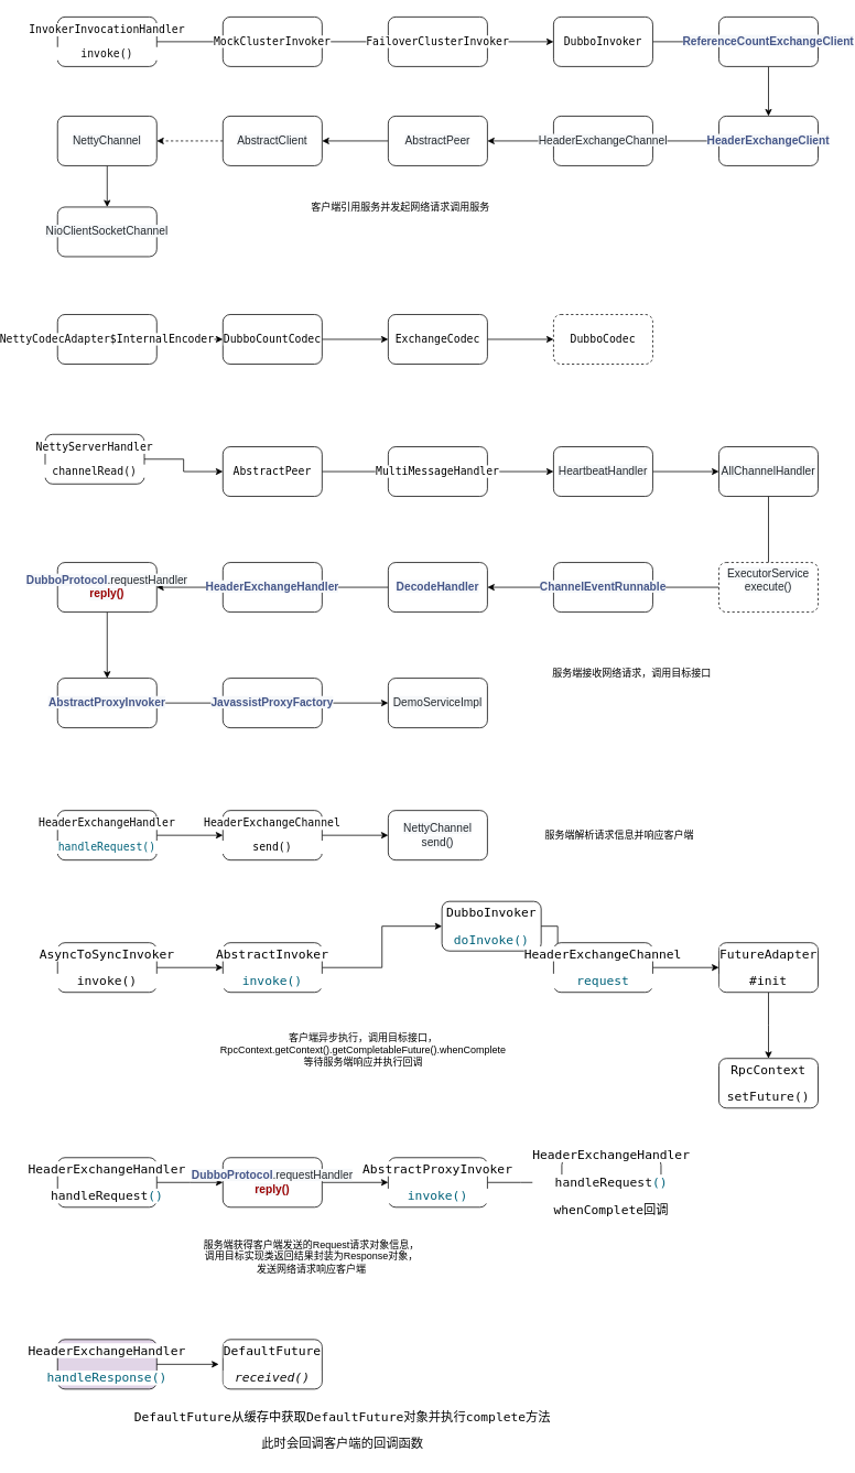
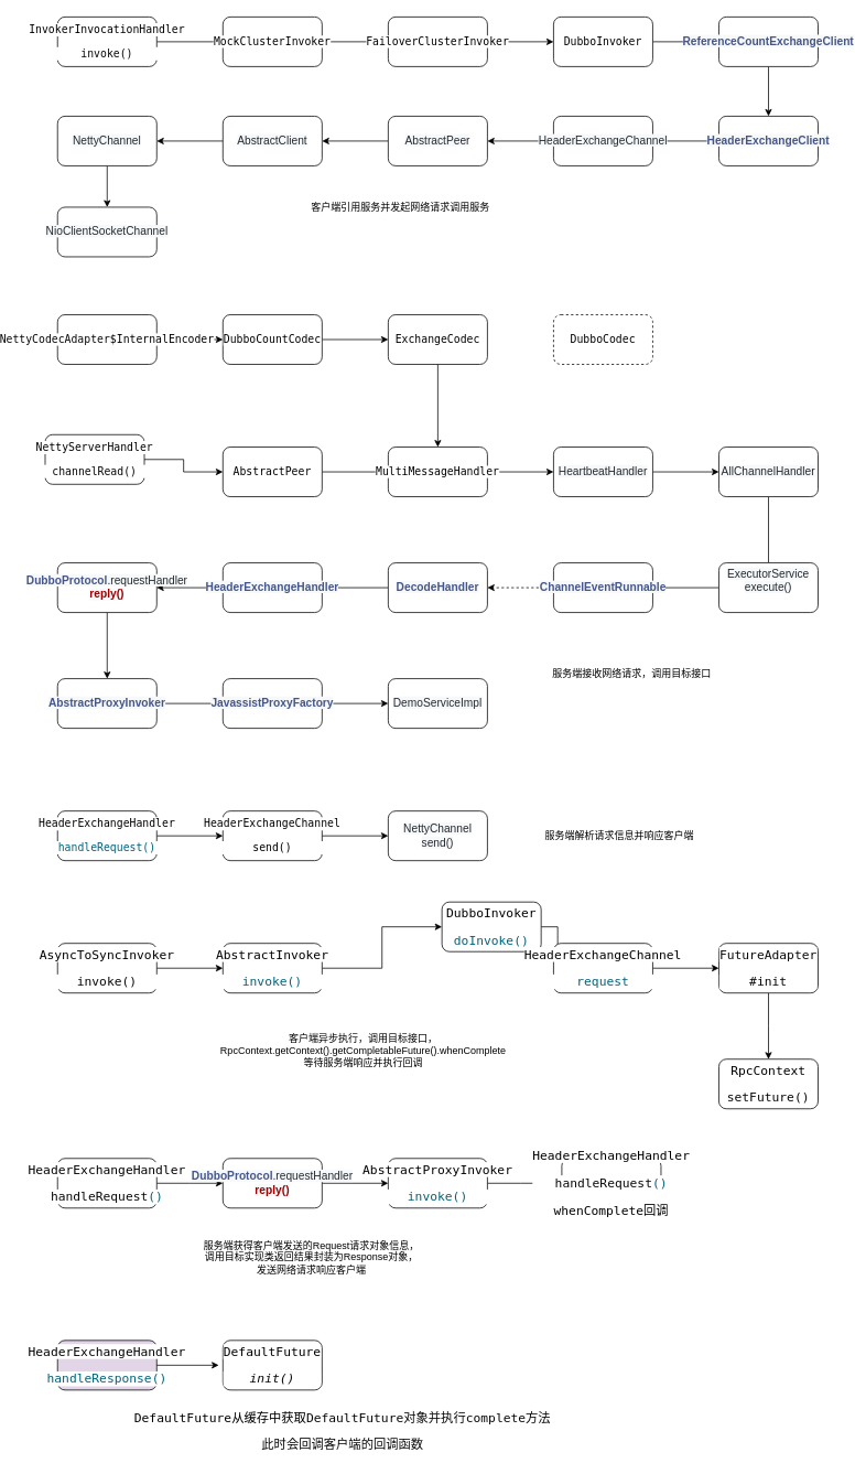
- <mxCell id="18" value="" style="edgeStyle=orthogonalEdgeStyle;rounded=0;orthogonalLoop=1;jettySize=auto;html=1;dashed=1;" edge="1" parent="1" source="19" target="21"><mxGeometry relative="1" as="geometry" /></mxCell>
+ <mxCell id="18" value="" style="edgeStyle=orthogonalEdgeStyle;rounded=0;orthogonalLoop=1;jettySize=auto;html=1;" edge="1" parent="1" source="19" target="21"><mxGeometry relative="1" as="geometry" /></mxCell>
- <mxCell id="27" value="" style="edgeStyle=orthogonalEdgeStyle;rounded=0;orthogonalLoop=1;jettySize=auto;html=1;" edge="1" parent="1" source="28" target="29"><mxGeometry relative="1" as="geometry" /></mxCell>
+ <mxCell id="27" value="" style="edgeStyle=orthogonalEdgeStyle;rounded=0;orthogonalLoop=1;jettySize=auto;html=1;" edge="1" parent="1" source="28" target="35"><mxGeometry relative="1" as="geometry" /></mxCell>
- <mxCell id="42" value="" style="edgeStyle=orthogonalEdgeStyle;rounded=0;orthogonalLoop=1;jettySize=auto;html=1;" edge="1" parent="1" source="43" target="45"><mxGeometry relative="1" as="geometry" /></mxCell>
+ <mxCell id="42" value="" style="edgeStyle=orthogonalEdgeStyle;rounded=0;orthogonalLoop=1;jettySize=auto;html=1;dashed=1;" edge="1" parent="1" source="43" target="45"><mxGeometry relative="1" as="geometry" /></mxCell>
- <mxCell id="41" value="&lt;span style=&quot;color: rgb(36 , 41 , 46) ; font-family: , &amp;#34;consolas&amp;#34; , &amp;#34;liberation mono&amp;#34; , &amp;#34;menlo&amp;#34; , &amp;#34;courier&amp;#34; , monospace ; font-size: 13.6px ; background-color: rgb(246 , 248 , 250)&quot;&gt;ExecutorService&lt;br&gt;&lt;/span&gt;&lt;span style=&quot;color: rgb(36 , 41 , 46) ; font-family: , &amp;#34;consolas&amp;#34; , &amp;#34;liberation mono&amp;#34; , &amp;#34;menlo&amp;#34; , &amp;#34;courier&amp;#34; , monospace ; font-size: 13.6px ; background-color: rgb(246 , 248 , 250)&quot;&gt;execute()&lt;/span&gt;&lt;span style=&quot;color: rgb(36 , 41 , 46) ; font-family: , &amp;#34;consolas&amp;#34; , &amp;#34;liberation mono&amp;#34; , &amp;#34;menlo&amp;#34; , &amp;#34;courier&amp;#34; , monospace ; font-size: 13.6px ; background-color: rgb(246 , 248 , 250)&quot;&gt;&lt;br&gt;&lt;br&gt;&lt;/span&gt;" style="whiteSpace=wrap;html=1;rounded=1;dashed=1;" vertex="1" parent="1"><mxGeometry x="835" y="680" width="120" height="60" as="geometry" /></mxCell>
+ <mxCell id="41" value="&lt;span style=&quot;color: rgb(36 , 41 , 46) ; font-family: , &amp;#34;consolas&amp;#34; , &amp;#34;liberation mono&amp;#34; , &amp;#34;menlo&amp;#34; , &amp;#34;courier&amp;#34; , monospace ; font-size: 13.6px ; background-color: rgb(246 , 248 , 250)&quot;&gt;ExecutorService&lt;br&gt;&lt;/span&gt;&lt;span style=&quot;color: rgb(36 , 41 , 46) ; font-family: , &amp;#34;consolas&amp;#34; , &amp;#34;liberation mono&amp;#34; , &amp;#34;menlo&amp;#34; , &amp;#34;courier&amp;#34; , monospace ; font-size: 13.6px ; background-color: rgb(246 , 248 , 250)&quot;&gt;execute()&lt;/span&gt;&lt;span style=&quot;color: rgb(36 , 41 , 46) ; font-family: , &amp;#34;consolas&amp;#34; , &amp;#34;liberation mono&amp;#34; , &amp;#34;menlo&amp;#34; , &amp;#34;courier&amp;#34; , monospace ; font-size: 13.6px ; background-color: rgb(246 , 248 , 250)&quot;&gt;&lt;br&gt;&lt;br&gt;&lt;/span&gt;" style="whiteSpace=wrap;html=1;rounded=1;" vertex="1" parent="1"><mxGeometry x="835" y="680" width="120" height="60" as="geometry" /></mxCell>
- <mxCell id="74" value="&lt;pre style=&quot;background-color: #ffffff ; color: #080808 ; font-family: &amp;#34;jetbrains mono&amp;#34; , monospace ; font-size: 11.3pt&quot;&gt;&lt;span style=&quot;color: #000000&quot;&gt;DefaultFuture&lt;/span&gt;&lt;/pre&gt;&lt;pre style=&quot;background-color: #ffffff ; color: #080808 ; font-family: &amp;#34;jetbrains mono&amp;#34; , monospace ; font-size: 11.3pt&quot;&gt;&lt;pre style=&quot;font-family: &amp;#34;jetbrains mono&amp;#34; , monospace ; font-size: 11.3pt&quot;&gt;&lt;span style=&quot;font-style: italic&quot;&gt;received()&lt;/span&gt;&lt;/pre&gt;&lt;/pre&gt;" style="whiteSpace=wrap;html=1;rounded=1;" vertex="1" parent="1"><mxGeometry x="235" y="1620" width="120" height="60" as="geometry" /></mxCell>
+ <mxCell id="74" value="&lt;pre style=&quot;background-color: #ffffff ; color: #080808 ; font-family: &amp;#34;jetbrains mono&amp;#34; , monospace ; font-size: 11.3pt&quot;&gt;&lt;span style=&quot;color: #000000&quot;&gt;DefaultFuture&lt;/span&gt;&lt;/pre&gt;&lt;pre style=&quot;background-color: #ffffff ; color: #080808 ; font-family: &amp;#34;jetbrains mono&amp;#34; , monospace ; font-size: 11.3pt&quot;&gt;&lt;pre style=&quot;font-family: &amp;#34;jetbrains mono&amp;#34; , monospace ; font-size: 11.3pt&quot;&gt;&lt;span style=&quot;font-style: italic&quot;&gt;init()&lt;/span&gt;&lt;/pre&gt;&lt;/pre&gt;" style="whiteSpace=wrap;html=1;rounded=1;" vertex="1" parent="1"><mxGeometry x="235" y="1620" width="120" height="60" as="geometry" /></mxCell>
